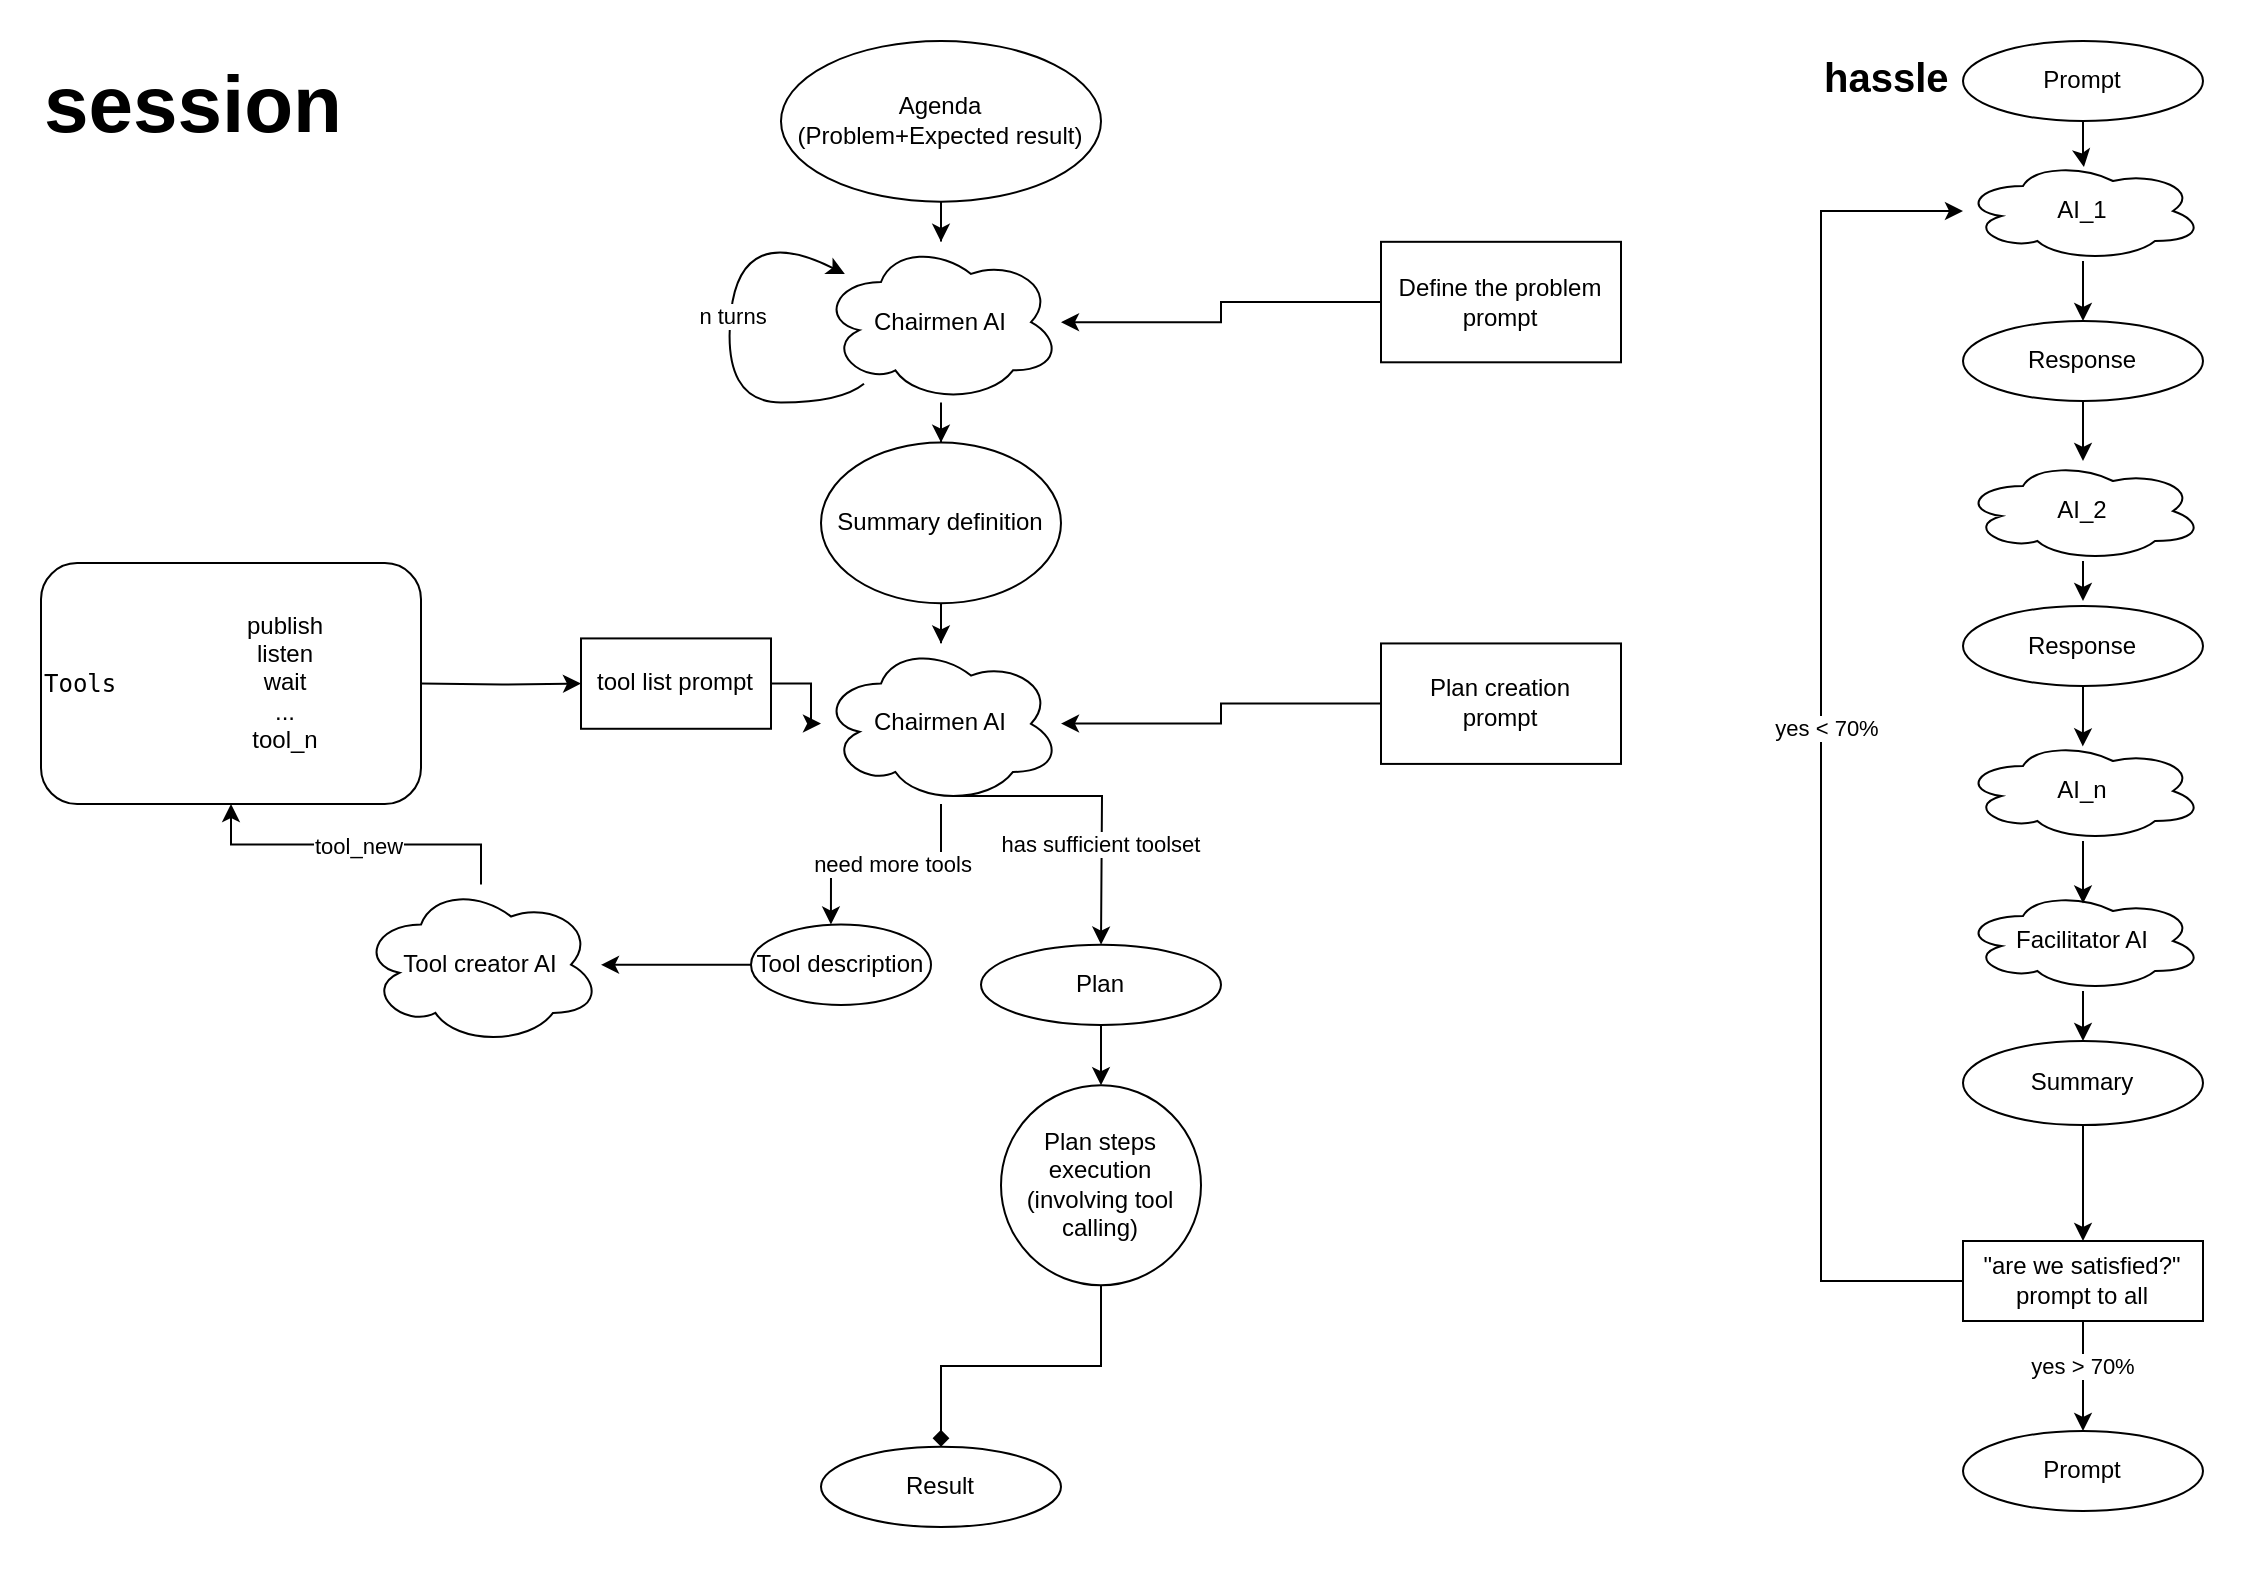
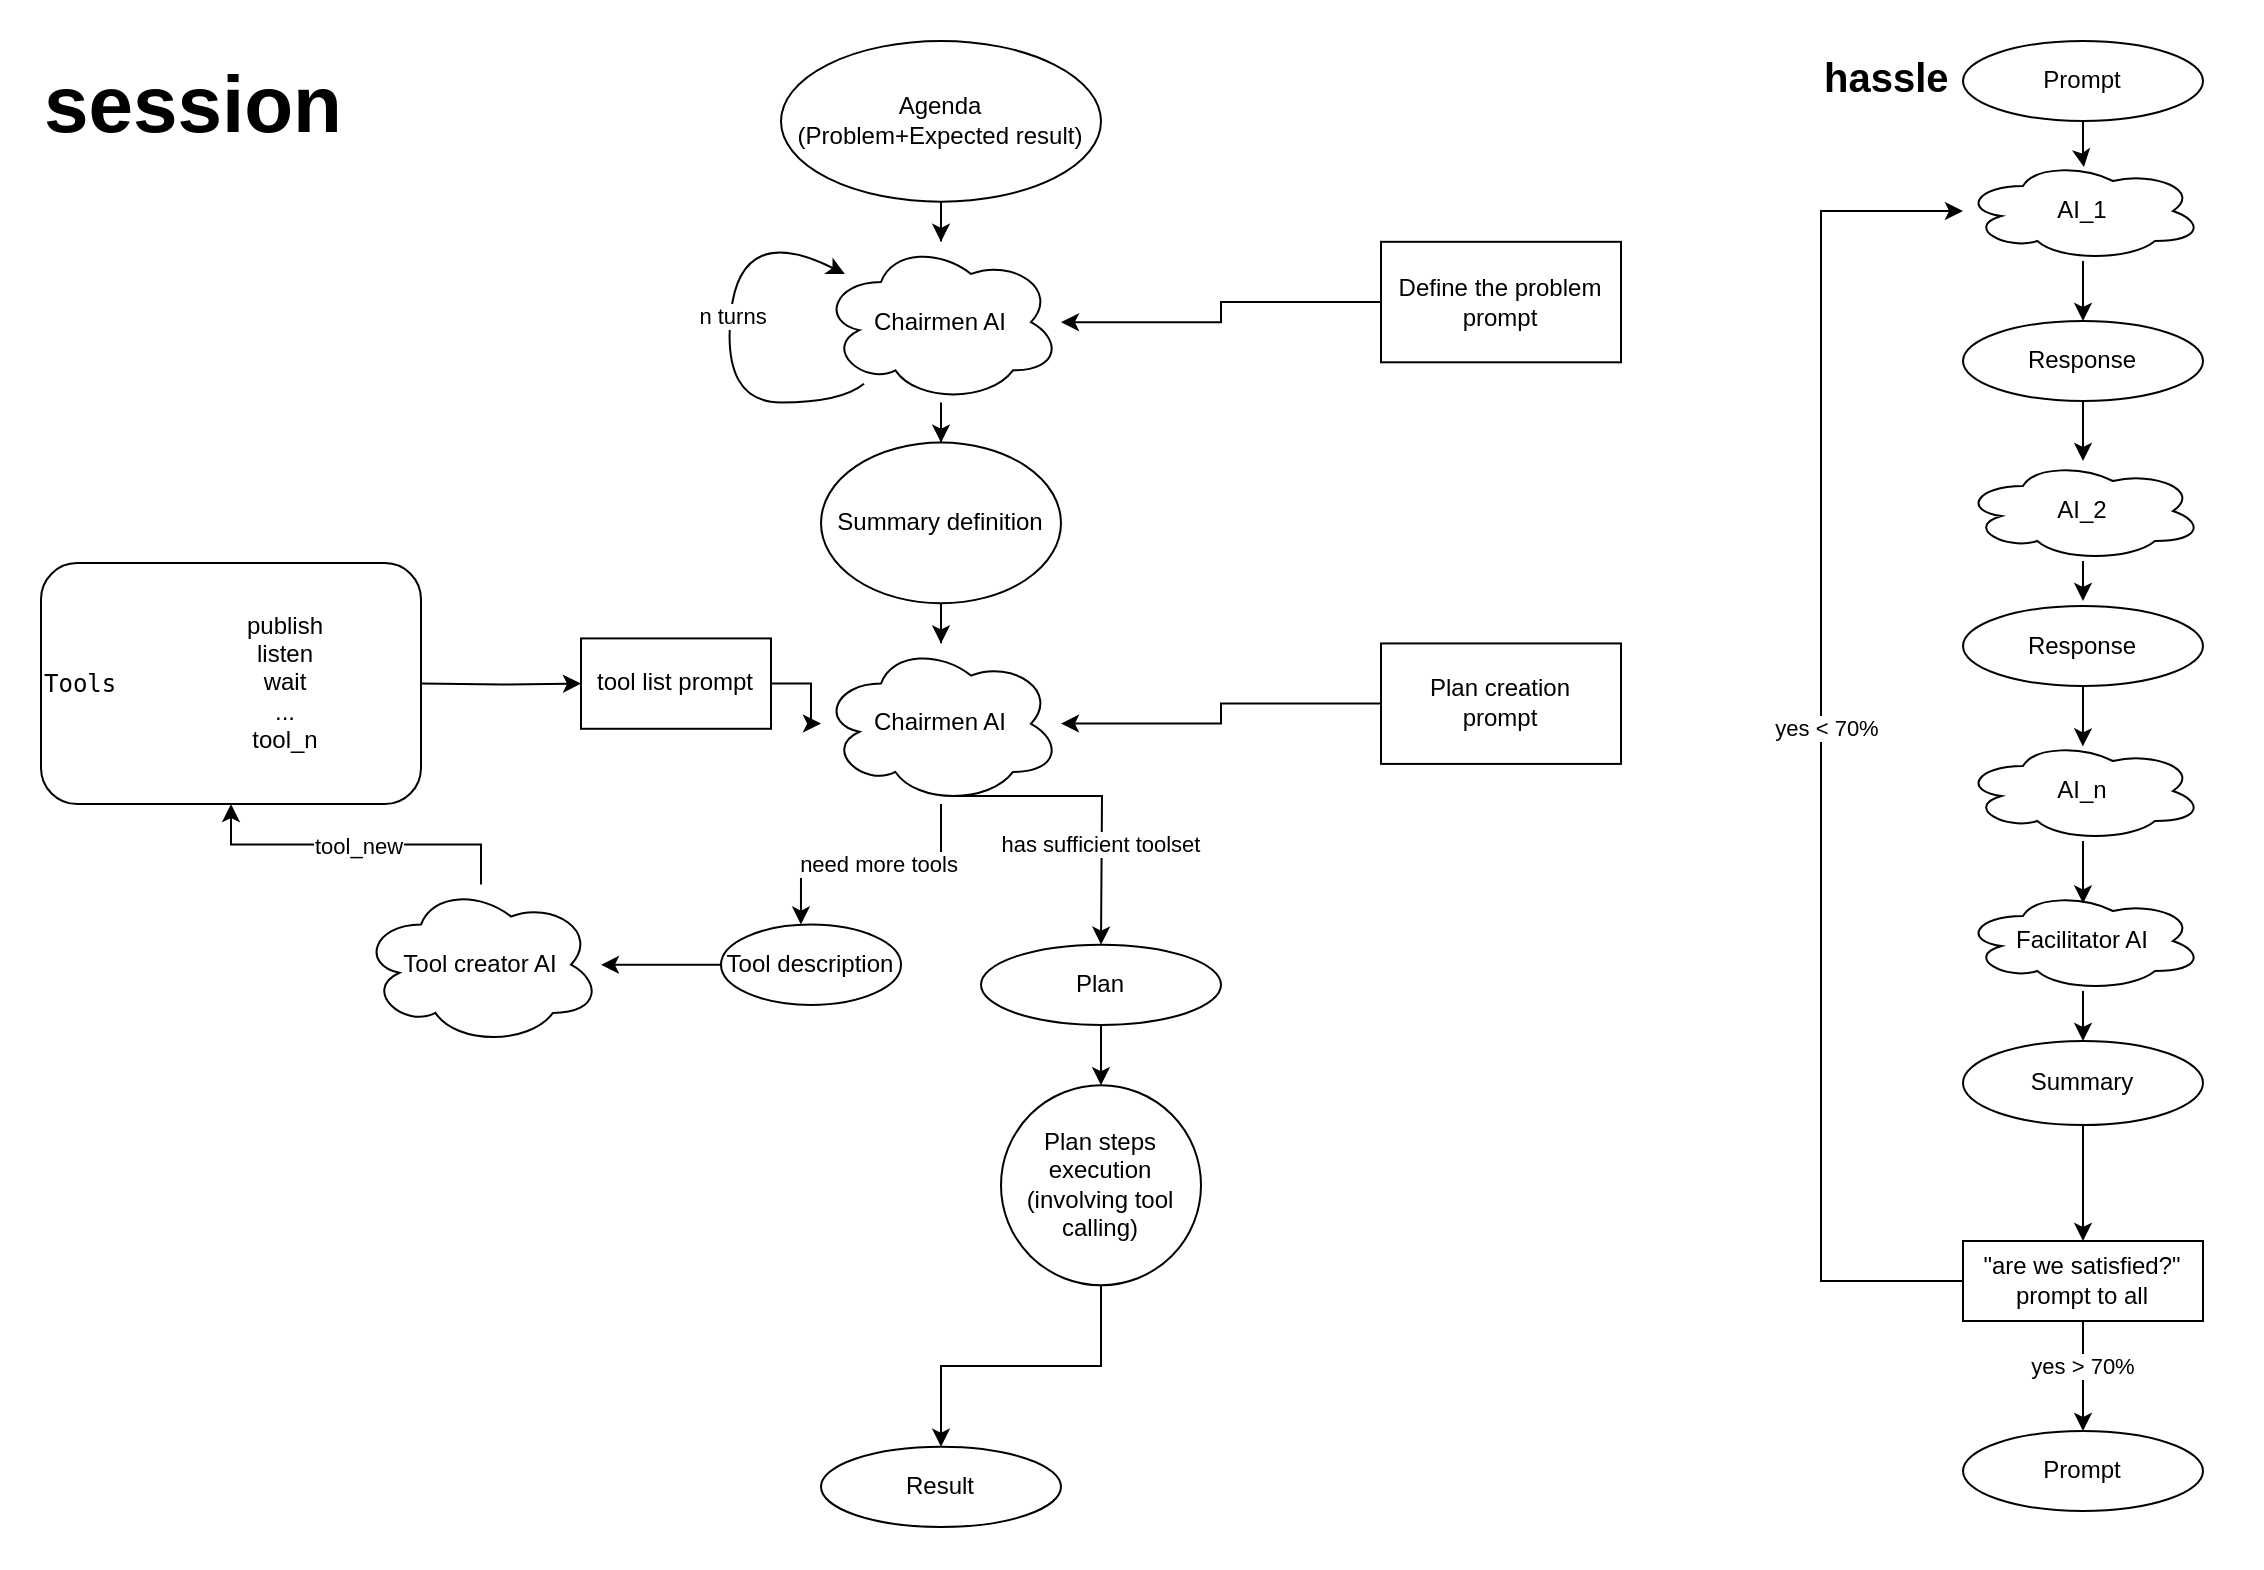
- <mxCell id="26" value="Tool description" style="ellipse;whiteSpace=wrap;html=1;" parent="2" vertex="1"><mxGeometry x="355" y="441.784" width="90" height="40.162" as="geometry" /></mxCell>
+ <mxCell id="26" value="Tool description" style="ellipse;whiteSpace=wrap;html=1;" parent="2" vertex="1"><mxGeometry x="340" y="441.784" width="90" height="40.162" as="geometry" /></mxCell>
- <mxCell id="32" style="edgeStyle=orthogonalEdgeStyle;rounded=0;orthogonalLoop=1;jettySize=auto;html=1;entryX=0.5;entryY=0;entryDx=0;entryDy=0;endArrow=diamond;" parent="2" source="33" target="34" edge="1"><mxGeometry relative="1" as="geometry" /></mxCell>
+ <mxCell id="32" style="edgeStyle=orthogonalEdgeStyle;rounded=0;orthogonalLoop=1;jettySize=auto;html=1;entryX=0.5;entryY=0;entryDx=0;entryDy=0;" parent="2" source="33" target="34" edge="1"><mxGeometry relative="1" as="geometry" /></mxCell>
